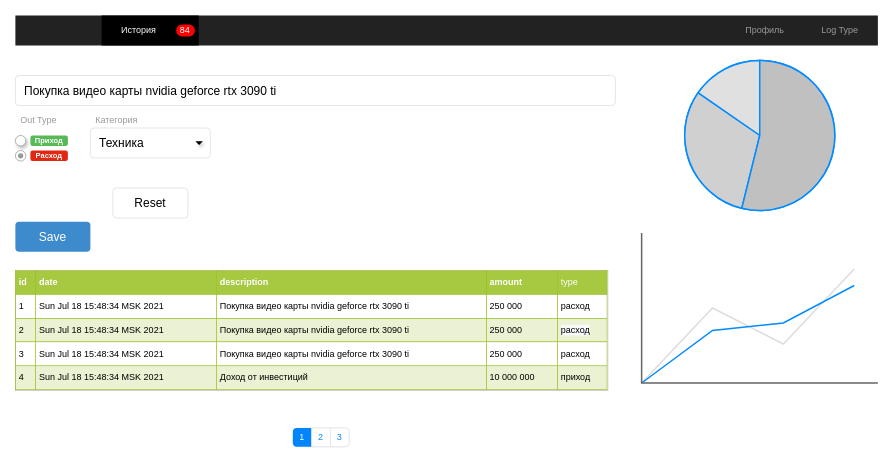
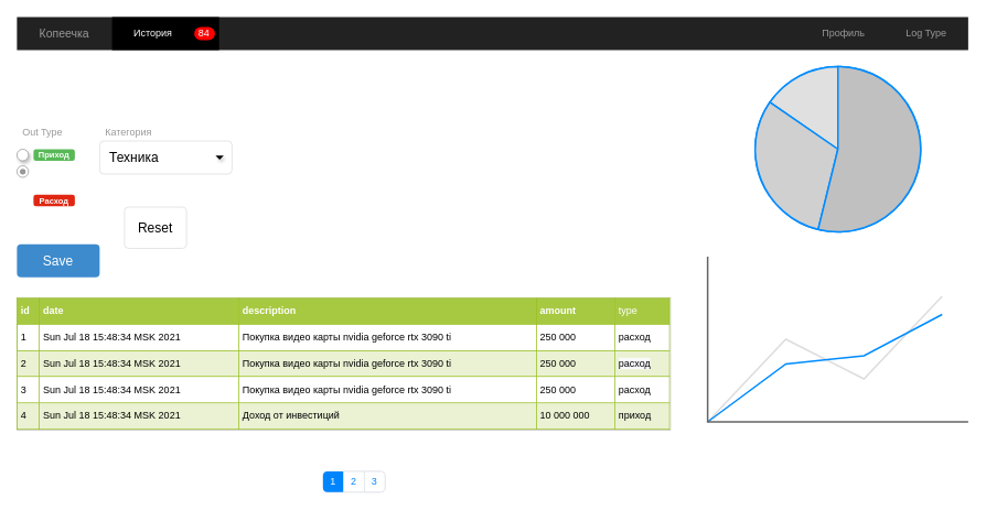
+ <mxCell id="3" value="Копеечка" style="html=1;shadow=0;dashed=0;fillColor=none;strokeColor=none;shape=mxgraph.bootstrap.rect;fontColor=#999999;fontSize=14;whiteSpace=wrap;" parent="2" vertex="1"><mxGeometry width="115" height="40" as="geometry" /></mxCell>
- <mxCell id="8" value="Покупка видео карты&amp;nbsp;nvidia geforce rtx 3090 ti" style="html=1;shadow=0;dashed=0;shape=mxgraph.bootstrap.rrect;rSize=5;strokeColor=#dddddd;;align=left;spacingLeft=10;fontSize=16;whiteSpace=wrap;rounded=0;" parent="1" vertex="1"><mxGeometry x="20" y="100" width="800" height="40" as="geometry" /></mxCell>
- <mxCell id="16" value="Расход" style="html=1;shadow=0;dashed=0;shape=mxgraph.bootstrap.rrect;align=center;rSize=3;strokeColor=none;fontColor=#ffffff;fontStyle=1;fontSize=10;whiteSpace=wrap;rounded=0;fillColor=#E02712;" parent="1" vertex="1"><mxGeometry x="40" y="200" width="50" height="14" as="geometry" /></mxCell>
+ <mxCell id="16" value="Расход" style="html=1;shadow=0;dashed=0;shape=mxgraph.bootstrap.rrect;align=center;rSize=3;strokeColor=none;fontColor=#ffffff;fontStyle=1;fontSize=10;whiteSpace=wrap;rounded=0;fillColor=#E02712;" parent="1" vertex="1"><mxGeometry x="40" y="235" width="50" height="14" as="geometry" /></mxCell>
- <mxCell id="18" value="Reset" style="html=1;shadow=0;dashed=0;shape=mxgraph.bootstrap.rrect;align=center;rSize=5;strokeColor=#dddddd;fontSize=16;whiteSpace=wrap;rounded=0;" parent="1" vertex="1"><mxGeometry x="150" y="250" width="100" height="40" as="geometry" /></mxCell>
+ <mxCell id="18" value="Reset" style="html=1;shadow=0;dashed=0;shape=mxgraph.bootstrap.rrect;align=center;rSize=5;strokeColor=#dddddd;fontSize=16;whiteSpace=wrap;rounded=0;" parent="1" vertex="1"><mxGeometry x="150" y="250" width="75" height="50" as="geometry" /></mxCell>
